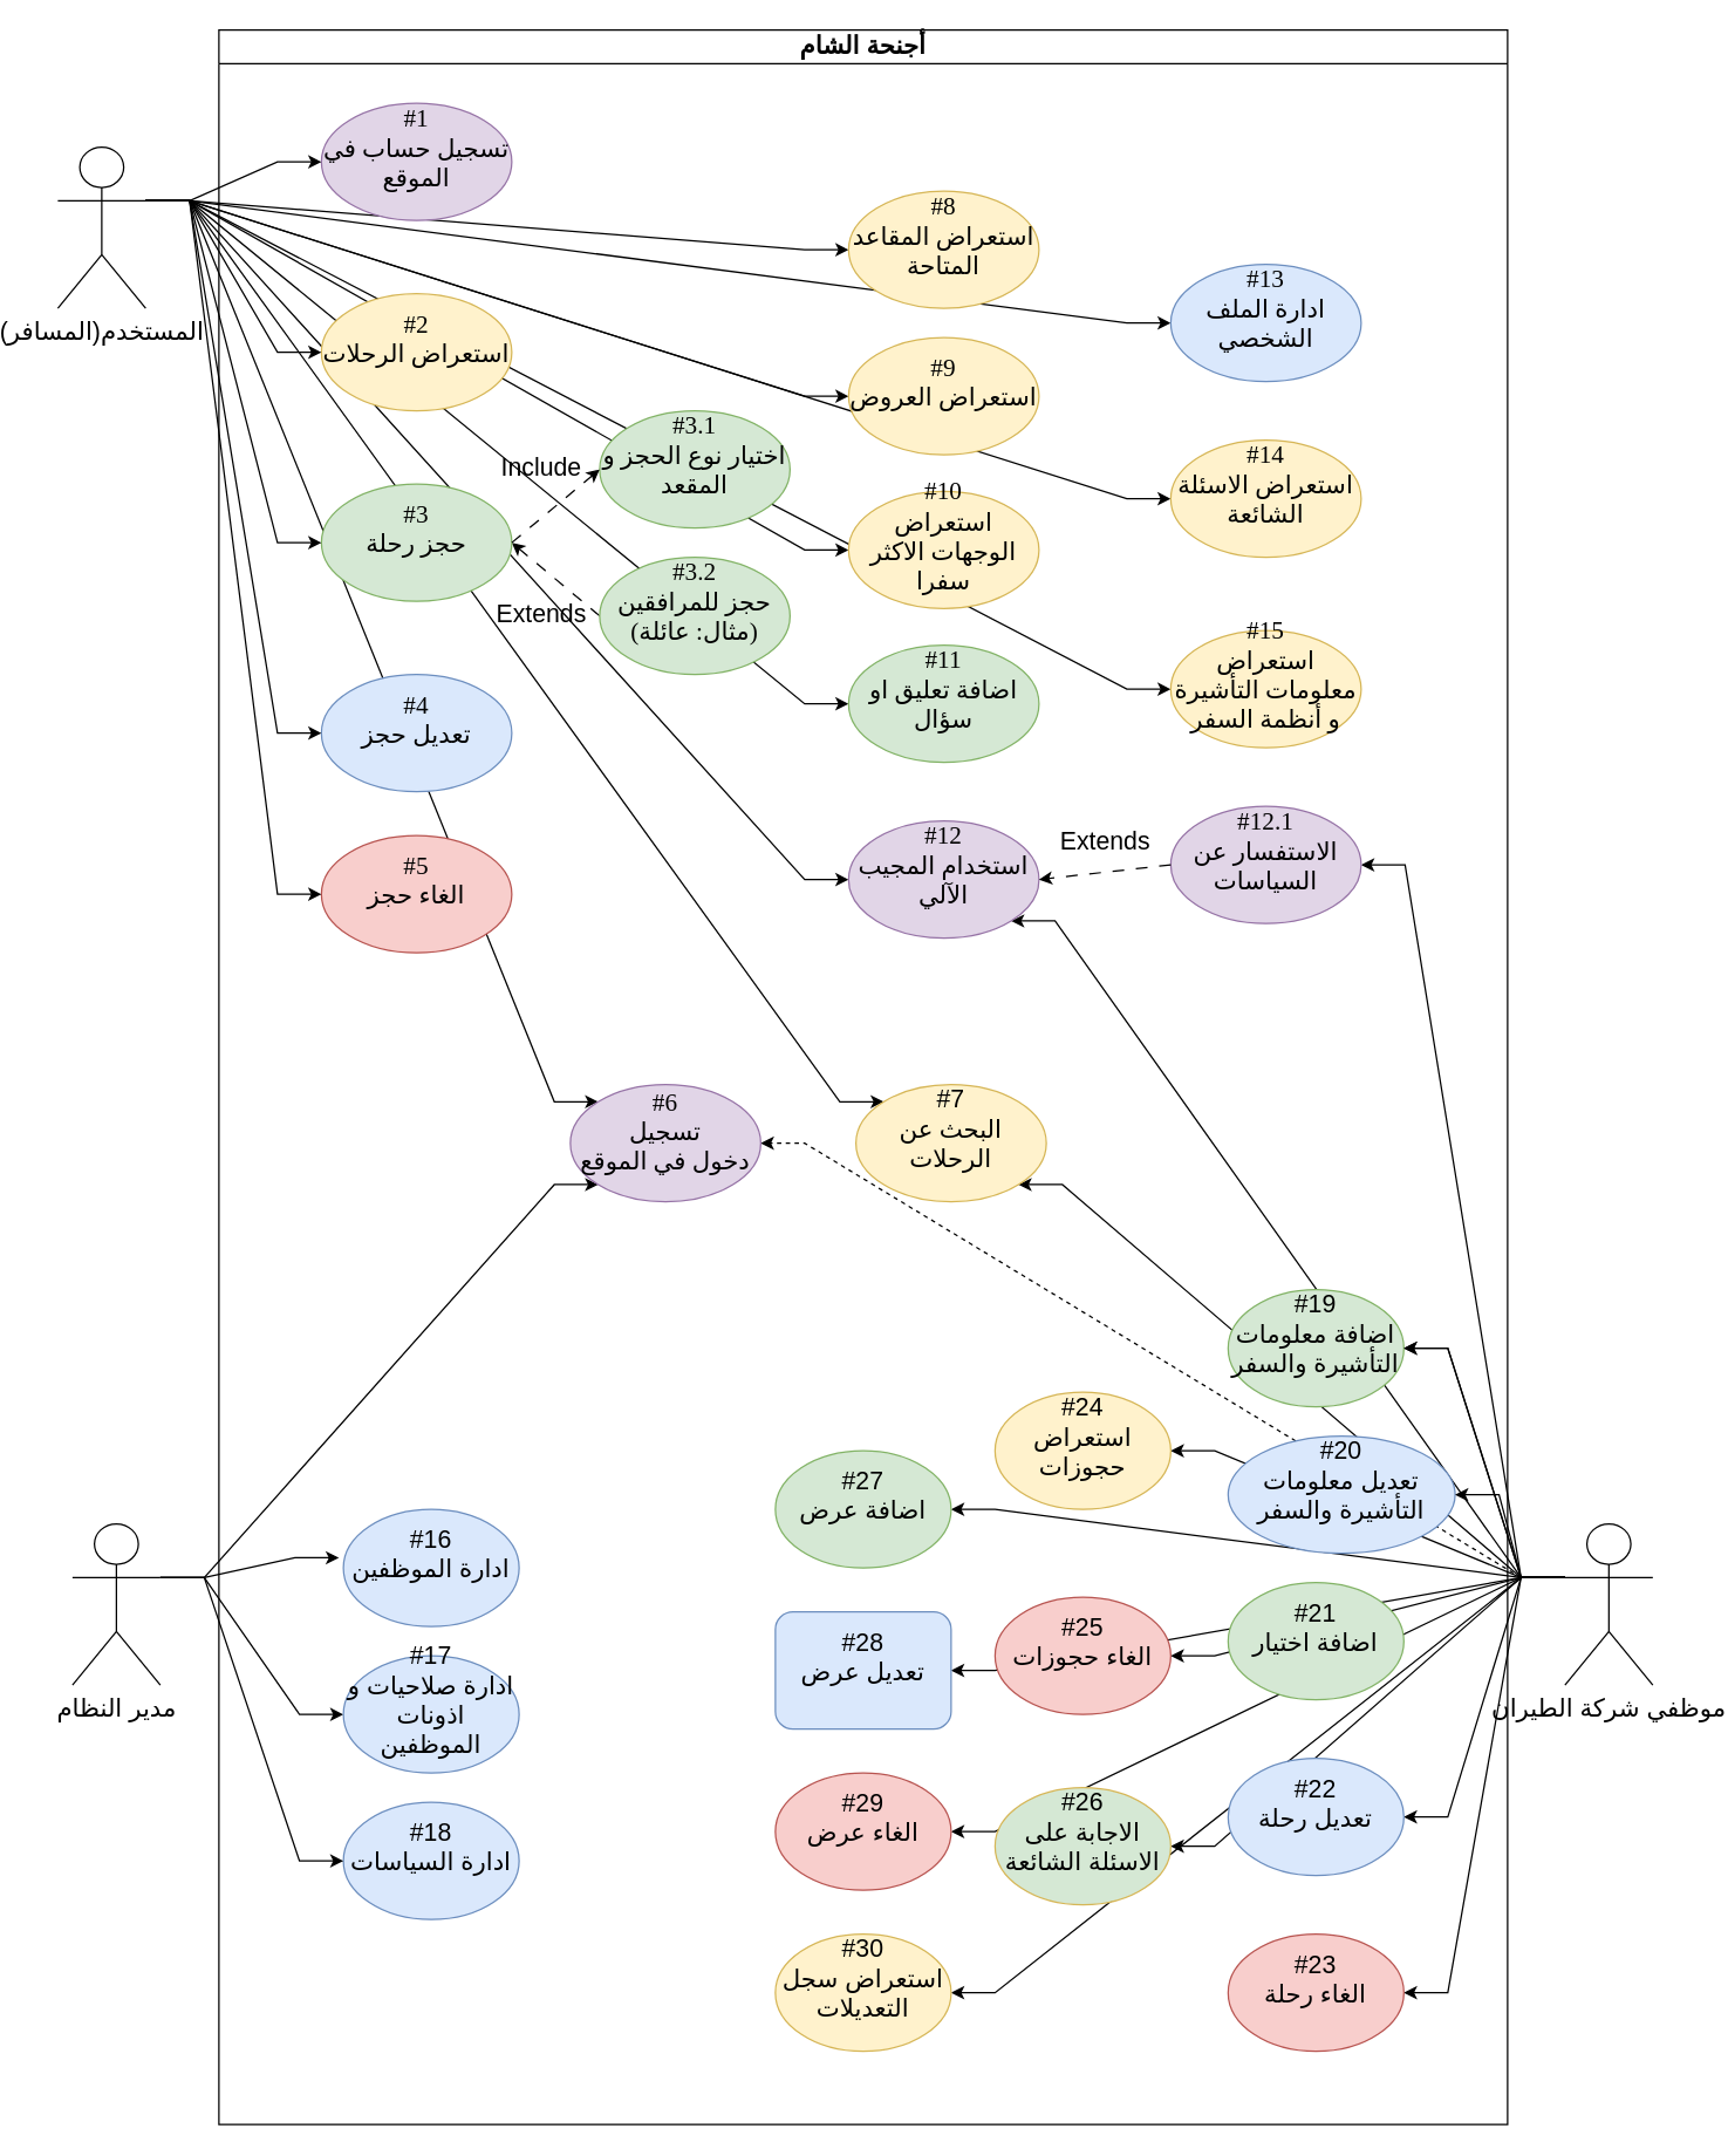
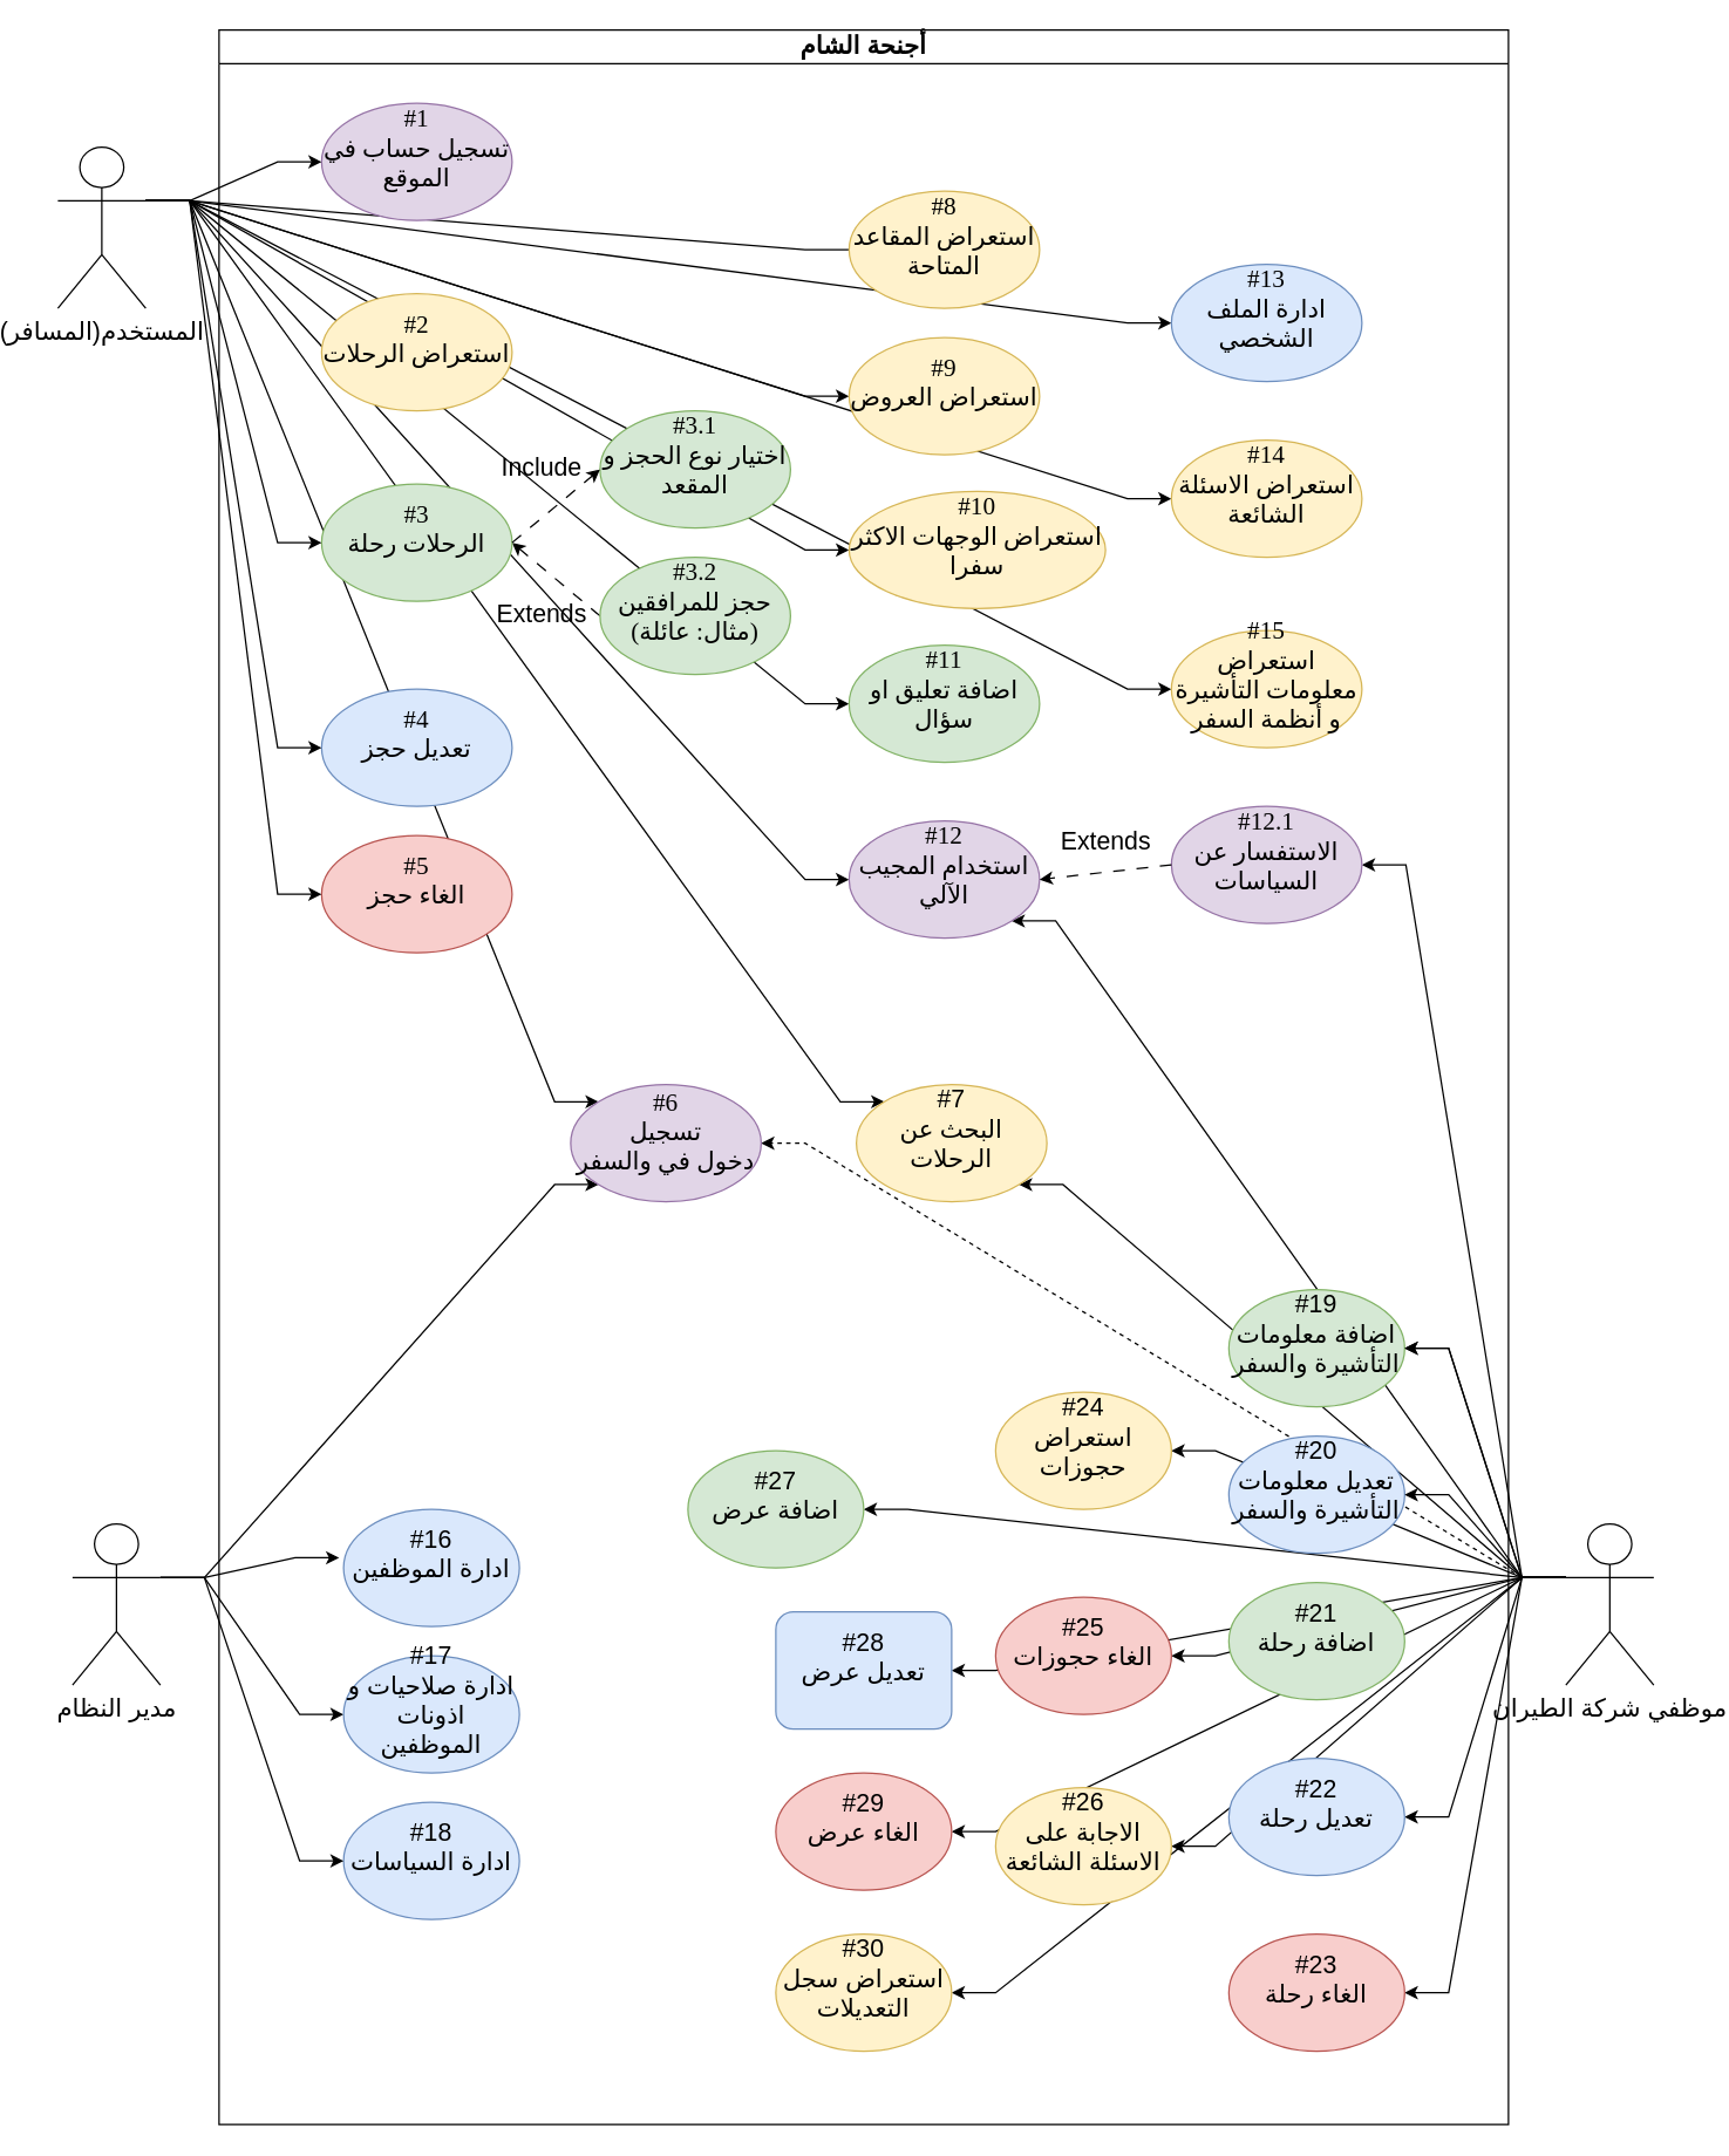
- <mxCell id="22" style="edgeStyle=entityRelationEdgeStyle;rounded=0;orthogonalLoop=1;jettySize=auto;html=1;exitX=1;exitY=0.333;exitDx=0;exitDy=0;exitPerimeter=0;entryX=0;entryY=0.5;entryDx=0;entryDy=0;movable=1;resizable=1;rotatable=1;deletable=1;editable=1;locked=0;connectable=1;fontSize=17;" parent="1" source="72" target="40" edge="1"><mxGeometry relative="1" as="geometry" /></mxCell>
+ <mxCell id="22" style="edgeStyle=entityRelationEdgeStyle;rounded=0;orthogonalLoop=1;jettySize=auto;html=1;exitX=1;exitY=0.333;exitDx=0;exitDy=0;exitPerimeter=0;entryX=0;entryY=0.5;entryDx=0;entryDy=0;movable=1;resizable=1;rotatable=1;deletable=1;editable=1;locked=0;connectable=1;fontSize=17;endArrow=none;" parent="1" source="72" target="40" edge="1"><mxGeometry relative="1" as="geometry" /></mxCell>
- <mxCell id="68" style="edgeStyle=entityRelationEdgeStyle;rounded=0;orthogonalLoop=1;jettySize=auto;html=1;exitX=1;exitY=0.333;exitDx=0;exitDy=0;exitPerimeter=0;entryX=0;entryY=0.5;entryDx=0;entryDy=0;fontSize=17;" parent="1" source="72" target="34" edge="1"><mxGeometry relative="1" as="geometry" /></mxCell>
- <mxCell id="35" value="&lt;span style=&quot;font-size: 17px; background-color: initial; font-family: &amp;quot;Simplified Arabic&amp;quot;, serif; text-indent: -18.05pt;&quot;&gt;#3&lt;br style=&quot;font-size: 17px;&quot;&gt;حجز رحلة&lt;br style=&quot;font-size: 17px;&quot;&gt;&lt;/span&gt;&lt;span dir=&quot;LTR&quot; style=&quot;font-size: 17px;&quot;&gt;&lt;/span&gt;&lt;p style=&quot;font-size: 17px;&quot;&gt;&lt;/p&gt;" style="ellipse;whiteSpace=wrap;html=1;fillColor=#d5e8d4;strokeColor=#82b366;fontSize=17;" parent="27" vertex="1"><mxGeometry x="70" y="310" width="130" height="80" as="geometry" /></mxCell>
+ <mxCell id="35" value="&lt;span style=&quot;font-size: 17px; background-color: initial; font-family: &amp;quot;Simplified Arabic&amp;quot;, serif; text-indent: -18.05pt;&quot;&gt;#3&lt;br style=&quot;font-size: 17px;&quot;&gt;الرحلات رحلة&lt;br style=&quot;font-size: 17px;&quot;&gt;&lt;/span&gt;&lt;span dir=&quot;LTR&quot; style=&quot;font-size: 17px;&quot;&gt;&lt;/span&gt;&lt;p style=&quot;font-size: 17px;&quot;&gt;&lt;/p&gt;" style="ellipse;whiteSpace=wrap;html=1;fillColor=#d5e8d4;strokeColor=#82b366;fontSize=17;" parent="27" vertex="1"><mxGeometry x="70" y="310" width="130" height="80" as="geometry" /></mxCell>
- <mxCell id="42" value="&lt;span style=&quot;font-size: 17px; background-color: initial; font-family: &amp;quot;Simplified Arabic&amp;quot;, serif; text-indent: -18.05pt;&quot;&gt;#10&lt;br style=&quot;font-size: 17px;&quot;&gt;استعراض الوجهات الاكثر سفرا&lt;br style=&quot;font-size: 17px;&quot;&gt;&lt;/span&gt;&lt;span dir=&quot;LTR&quot; style=&quot;font-size: 17px;&quot;&gt;&lt;/span&gt;&lt;p style=&quot;font-size: 17px;&quot;&gt;&lt;/p&gt;" style="ellipse;whiteSpace=wrap;html=1;fillColor=#fff2cc;strokeColor=#d6b656;fontSize=17;" parent="27" vertex="1"><mxGeometry x="430" y="315" width="130" height="80" as="geometry" /></mxCell>
+ <mxCell id="42" value="&lt;span style=&quot;font-size: 17px; background-color: initial; font-family: &amp;quot;Simplified Arabic&amp;quot;, serif; text-indent: -18.05pt;&quot;&gt;#10&lt;br style=&quot;font-size: 17px;&quot;&gt;استعراض الوجهات الاكثر سفرا&lt;br style=&quot;font-size: 17px;&quot;&gt;&lt;/span&gt;&lt;span dir=&quot;LTR&quot; style=&quot;font-size: 17px;&quot;&gt;&lt;/span&gt;&lt;p style=&quot;font-size: 17px;&quot;&gt;&lt;/p&gt;" style="ellipse;whiteSpace=wrap;html=1;fillColor=#fff2cc;strokeColor=#d6b656;fontSize=17;" parent="27" vertex="1"><mxGeometry x="430" y="315" width="175" height="80" as="geometry" /></mxCell>
- <mxCell id="36" value="&lt;span style=&quot;font-size: 17px; background-color: initial; font-family: &amp;quot;Simplified Arabic&amp;quot;, serif; text-indent: -18.05pt;&quot;&gt;#4&lt;br style=&quot;font-size: 17px;&quot;&gt;تعديل حجز&lt;br style=&quot;font-size: 17px;&quot;&gt;&lt;/span&gt;&lt;span dir=&quot;LTR&quot; style=&quot;font-size: 17px;&quot;&gt;&lt;/span&gt;&lt;p style=&quot;font-size: 17px;&quot;&gt;&lt;/p&gt;" style="ellipse;whiteSpace=wrap;html=1;fillColor=#dae8fc;strokeColor=#6c8ebf;fontSize=17;" parent="27" vertex="1"><mxGeometry x="70" y="440" width="130" height="80" as="geometry" /></mxCell>
+ <mxCell id="36" value="&lt;span style=&quot;font-size: 17px; background-color: initial; font-family: &amp;quot;Simplified Arabic&amp;quot;, serif; text-indent: -18.05pt;&quot;&gt;#4&lt;br style=&quot;font-size: 17px;&quot;&gt;تعديل حجز&lt;br style=&quot;font-size: 17px;&quot;&gt;&lt;/span&gt;&lt;span dir=&quot;LTR&quot; style=&quot;font-size: 17px;&quot;&gt;&lt;/span&gt;&lt;p style=&quot;font-size: 17px;&quot;&gt;&lt;/p&gt;" style="ellipse;whiteSpace=wrap;html=1;fillColor=#dae8fc;strokeColor=#6c8ebf;fontSize=17;" parent="27" vertex="1"><mxGeometry x="70" y="450" width="130" height="80" as="geometry" /></mxCell>
- <mxCell id="49" value="&lt;span style=&quot;font-size: 17px; background-color: initial; font-family: &amp;quot;Simplified Arabic&amp;quot;, serif; text-indent: -18.05pt;&quot;&gt;#6&lt;br style=&quot;font-size: 17px;&quot;&gt;تسجيل&lt;/span&gt;&lt;br style=&quot;font-size: 17px;&quot;&gt;&lt;span lang=&quot;AR-SA&quot; style=&quot;line-height: 103%; font-family: &amp;quot;Simplified Arabic&amp;quot;, serif; font-size: 17px;&quot;&gt;&lt;div style=&quot;font-size: 17px;&quot;&gt;&lt;span style=&quot;text-indent: -18.05pt; background-color: initial; font-size: 17px;&quot;&gt;&lt;font style=&quot;font-size: 17px;&quot;&gt;دخول في الموقع&lt;/font&gt;&lt;/span&gt;&lt;/div&gt;&lt;/span&gt;&lt;span dir=&quot;LTR&quot; style=&quot;font-size: 17px;&quot;&gt;&lt;/span&gt;&lt;p style=&quot;font-size: 17px;&quot;&gt;&lt;/p&gt;" style="ellipse;whiteSpace=wrap;html=1;fillColor=#e1d5e7;strokeColor=#9673a6;fontSize=17;" parent="27" vertex="1"><mxGeometry x="240" y="720" width="130" height="80" as="geometry" /></mxCell>
+ <mxCell id="49" value="&lt;span style=&quot;font-size: 17px; background-color: initial; font-family: &amp;quot;Simplified Arabic&amp;quot;, serif; text-indent: -18.05pt;&quot;&gt;#6&lt;br style=&quot;font-size: 17px;&quot;&gt;تسجيل&lt;/span&gt;&lt;br style=&quot;font-size: 17px;&quot;&gt;&lt;span lang=&quot;AR-SA&quot; style=&quot;line-height: 103%; font-family: &amp;quot;Simplified Arabic&amp;quot;, serif; font-size: 17px;&quot;&gt;&lt;div style=&quot;font-size: 17px;&quot;&gt;&lt;span style=&quot;text-indent: -18.05pt; background-color: initial; font-size: 17px;&quot;&gt;&lt;font style=&quot;font-size: 17px;&quot;&gt;دخول في والسفر&lt;/font&gt;&lt;/span&gt;&lt;/div&gt;&lt;/span&gt;&lt;span dir=&quot;LTR&quot; style=&quot;font-size: 17px;&quot;&gt;&lt;/span&gt;&lt;p style=&quot;font-size: 17px;&quot;&gt;&lt;/p&gt;" style="ellipse;whiteSpace=wrap;html=1;fillColor=#e1d5e7;strokeColor=#9673a6;fontSize=17;" parent="27" vertex="1"><mxGeometry x="240" y="720" width="130" height="80" as="geometry" /></mxCell>
- <mxCell id="59" value="&lt;span style=&quot;font-size: 17px;&quot;&gt;#20&lt;br style=&quot;font-size: 17px;&quot;&gt;&lt;/span&gt;&lt;font style=&quot;font-size: 17px;&quot;&gt;تعديل معلومات التأشيرة والسفر&lt;/font&gt;&lt;br style=&quot;font-size: 17px;&quot;&gt;&lt;span dir=&quot;LTR&quot; style=&quot;font-size: 17px;&quot;&gt;&lt;/span&gt;&lt;p style=&quot;font-size: 17px;&quot;&gt;&lt;/p&gt;" style="ellipse;whiteSpace=wrap;html=1;fillColor=#dae8fc;strokeColor=#6c8ebf;fontSize=17;" parent="27" vertex="1"><mxGeometry x="689.17" y="960" width="155" height="80" as="geometry" /></mxCell>
+ <mxCell id="59" value="&lt;span style=&quot;font-size: 17px;&quot;&gt;#20&lt;br style=&quot;font-size: 17px;&quot;&gt;&lt;/span&gt;&lt;font style=&quot;font-size: 17px;&quot;&gt;تعديل معلومات التأشيرة والسفر&lt;/font&gt;&lt;br style=&quot;font-size: 17px;&quot;&gt;&lt;span dir=&quot;LTR&quot; style=&quot;font-size: 17px;&quot;&gt;&lt;/span&gt;&lt;p style=&quot;font-size: 17px;&quot;&gt;&lt;/p&gt;" style="ellipse;whiteSpace=wrap;html=1;fillColor=#dae8fc;strokeColor=#6c8ebf;fontSize=17;" parent="27" vertex="1"><mxGeometry x="689.17" y="960" width="120" height="80" as="geometry" /></mxCell>
- <mxCell id="55" value="&lt;span style=&quot;font-size: 17px;&quot;&gt;#27&lt;br style=&quot;font-size: 17px;&quot;&gt;&lt;/span&gt;&lt;font style=&quot;font-size: 17px;&quot;&gt;اضافة عرض&lt;/font&gt;&lt;br style=&quot;font-size: 17px;&quot;&gt;&lt;span dir=&quot;LTR&quot; style=&quot;font-size: 17px;&quot;&gt;&lt;/span&gt;&lt;p style=&quot;font-size: 17px;&quot;&gt;&lt;/p&gt;" style="ellipse;whiteSpace=wrap;html=1;fillColor=#d5e8d4;strokeColor=#82b366;fontSize=17;" parent="27" vertex="1"><mxGeometry x="380" y="970" width="120" height="80" as="geometry" /></mxCell>
+ <mxCell id="55" value="&lt;span style=&quot;font-size: 17px;&quot;&gt;#27&lt;br style=&quot;font-size: 17px;&quot;&gt;&lt;/span&gt;&lt;font style=&quot;font-size: 17px;&quot;&gt;اضافة عرض&lt;/font&gt;&lt;br style=&quot;font-size: 17px;&quot;&gt;&lt;span dir=&quot;LTR&quot; style=&quot;font-size: 17px;&quot;&gt;&lt;/span&gt;&lt;p style=&quot;font-size: 17px;&quot;&gt;&lt;/p&gt;" style="ellipse;whiteSpace=wrap;html=1;fillColor=#d5e8d4;strokeColor=#82b366;fontSize=17;" parent="27" vertex="1"><mxGeometry x="320" y="970" width="120" height="80" as="geometry" /></mxCell>
- <mxCell id="79" value="&lt;span style=&quot;font-size: 17px;&quot;&gt;#21&lt;br style=&quot;font-size: 17px;&quot;&gt;&lt;/span&gt;&lt;font style=&quot;font-size: 17px;&quot;&gt;اضافة اختيار&lt;/font&gt;&lt;br style=&quot;font-size: 17px;&quot;&gt;&lt;span dir=&quot;LTR&quot; style=&quot;font-size: 17px;&quot;&gt;&lt;/span&gt;&lt;p style=&quot;font-size: 17px;&quot;&gt;&lt;/p&gt;" style="ellipse;whiteSpace=wrap;html=1;fillColor=#d5e8d4;strokeColor=#82b366;fontSize=17;" parent="1" vertex="1"><mxGeometry x="819.17" y="1080" width="120" height="80" as="geometry" /></mxCell>
+ <mxCell id="79" value="&lt;span style=&quot;font-size: 17px;&quot;&gt;#21&lt;br style=&quot;font-size: 17px;&quot;&gt;&lt;/span&gt;&lt;font style=&quot;font-size: 17px;&quot;&gt;اضافة رحلة&lt;/font&gt;&lt;br style=&quot;font-size: 17px;&quot;&gt;&lt;span dir=&quot;LTR&quot; style=&quot;font-size: 17px;&quot;&gt;&lt;/span&gt;&lt;p style=&quot;font-size: 17px;&quot;&gt;&lt;/p&gt;" style="ellipse;whiteSpace=wrap;html=1;fillColor=#d5e8d4;strokeColor=#82b366;fontSize=17;" parent="1" vertex="1"><mxGeometry x="819.17" y="1080" width="120" height="80" as="geometry" /></mxCell>
- <mxCell id="60" value="&lt;span style=&quot;font-size: 17px;&quot;&gt;#26&lt;br&gt;الاجابة على الاسئلة الشائعة&lt;/span&gt;&lt;br style=&quot;font-size: 17px;&quot;&gt;&lt;span dir=&quot;LTR&quot; style=&quot;font-size: 17px;&quot;&gt;&lt;/span&gt;&lt;p style=&quot;font-size: 17px;&quot;&gt;&lt;/p&gt;" style="ellipse;whiteSpace=wrap;html=1;fillColor=#d5e8d4;strokeColor=#d6b656;fontSize=17;" parent="27" vertex="1"><mxGeometry x="530" y="1200" width="120" height="80" as="geometry" /></mxCell>
+ <mxCell id="60" value="&lt;span style=&quot;font-size: 17px;&quot;&gt;#26&lt;br&gt;الاجابة على الاسئلة الشائعة&lt;/span&gt;&lt;br style=&quot;font-size: 17px;&quot;&gt;&lt;span dir=&quot;LTR&quot; style=&quot;font-size: 17px;&quot;&gt;&lt;/span&gt;&lt;p style=&quot;font-size: 17px;&quot;&gt;&lt;/p&gt;" style="ellipse;whiteSpace=wrap;html=1;fillColor=#fff2cc;strokeColor=#d6b656;fontSize=17;" parent="27" vertex="1"><mxGeometry x="530" y="1200" width="120" height="80" as="geometry" /></mxCell>
